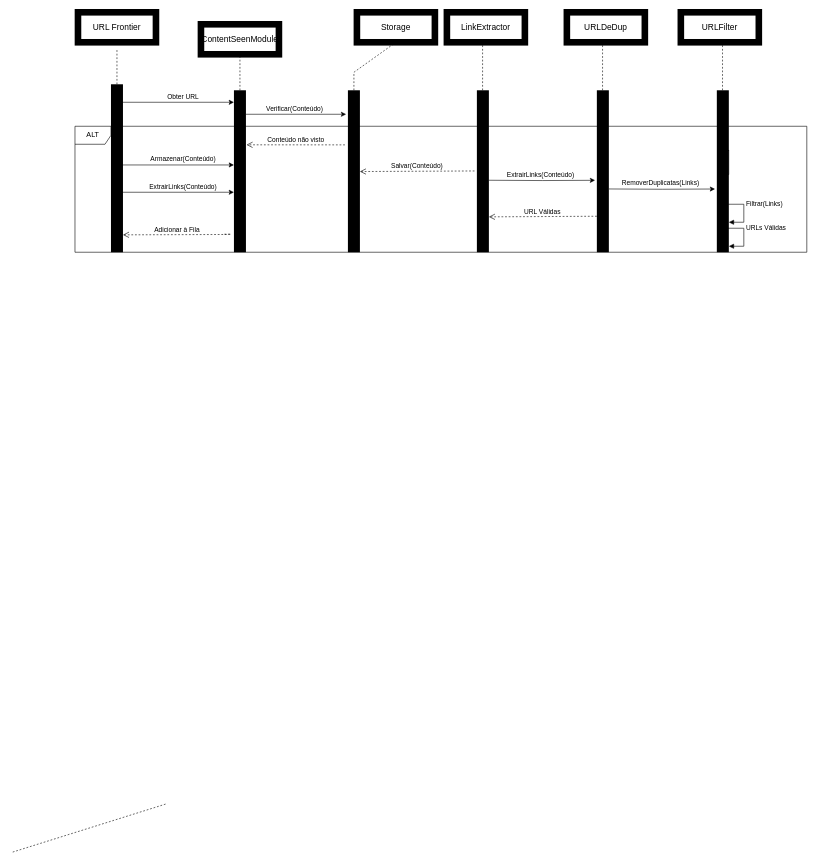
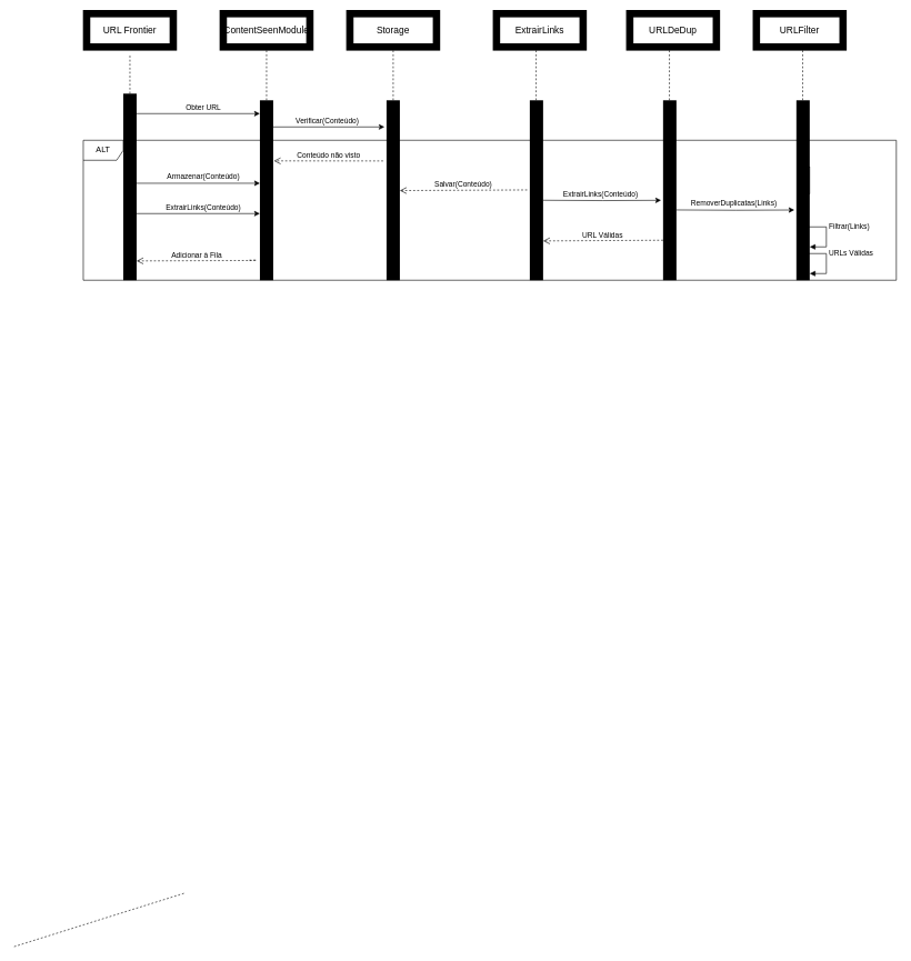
- <mxCell id="11" value="&lt;font style=&quot;font-size: 14px;&quot;&gt;Storage&lt;/font&gt;" style="rounded=0;whiteSpace=wrap;html=1;gradientColor=none;fillColor=none;strokeWidth=11;" parent="1" vertex="1"><mxGeometry x="594" y="20" width="130" height="50" as="geometry" /></mxCell>
+ <mxCell id="11" value="&lt;font style=&quot;font-size: 14px;&quot;&gt;Storage&lt;/font&gt;" style="rounded=0;whiteSpace=wrap;html=1;gradientColor=none;fillColor=none;strokeWidth=11;" parent="1" vertex="1"><mxGeometry x="524" y="20" width="130" height="50" as="geometry" /></mxCell>
- <mxCell id="18" value="&lt;font style=&quot;font-size: 14px;&quot;&gt;LinkExtractor&lt;/font&gt;" style="rounded=0;whiteSpace=wrap;html=1;gradientColor=none;fillColor=none;strokeWidth=11;" vertex="1" parent="1"><mxGeometry x="744" y="20" width="130" height="50" as="geometry" /></mxCell>
+ <mxCell id="18" value="&lt;font style=&quot;font-size: 14px;&quot;&gt;ExtrairLinks&lt;/font&gt;" style="rounded=0;whiteSpace=wrap;html=1;gradientColor=none;fillColor=none;strokeWidth=11;" vertex="1" parent="1"><mxGeometry x="744" y="20" width="130" height="50" as="geometry" /></mxCell>
- <mxCell id="17" value="&lt;font style=&quot;font-size: 14px;&quot;&gt;ContentSeenModule&lt;/font&gt;" style="rounded=0;whiteSpace=wrap;html=1;gradientColor=none;fillColor=none;strokeWidth=11;" vertex="1" parent="1"><mxGeometry x="334" y="40" width="130" height="50" as="geometry" /></mxCell>
+ <mxCell id="17" value="&lt;font style=&quot;font-size: 14px;&quot;&gt;ContentSeenModule&lt;/font&gt;" style="rounded=0;whiteSpace=wrap;html=1;gradientColor=none;fillColor=none;strokeWidth=11;" vertex="1" parent="1"><mxGeometry x="334" y="20" width="130" height="50" as="geometry" /></mxCell>
